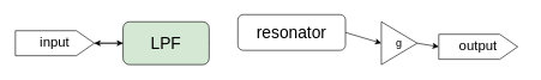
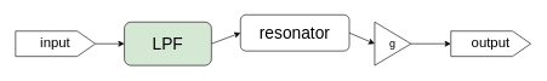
- <mxCell id="3" value="" style="endArrow=classic;html=1;rounded=0;exitX=1;exitY=0.5;exitDx=0;exitDy=0;" edge="1" parent="1" source="4" target="8"><mxGeometry width="50" height="50" relative="1" as="geometry"><mxPoint x="344" y="60" as="sourcePoint" /><mxPoint x="260" y="130" as="targetPoint" /></mxGeometry></mxCell>
+ <mxCell id="3" value="" style="endArrow=classic;html=1;rounded=0;exitX=1;exitY=0.5;exitDx=0;exitDy=0;entryX=0;entryY=0.5;entryDx=0;entryDy=0;" edge="1" parent="1" source="4" target="5"><mxGeometry width="50" height="50" relative="1" as="geometry"><mxPoint x="344" y="60" as="sourcePoint" /><mxPoint x="260" y="130" as="targetPoint" /></mxGeometry></mxCell>
- <mxCell id="6" value="&lt;font style=&quot;font-size: 15px;&quot;&gt;g&lt;/font&gt;" style="triangle;whiteSpace=wrap;html=1;" vertex="1" parent="1"><mxGeometry x="530" y="30" width="50" height="60" as="geometry" /></mxCell>
+ <mxCell id="6" value="&lt;font style=&quot;font-size: 15px;&quot;&gt;g&lt;/font&gt;" style="triangle;whiteSpace=wrap;html=1;" vertex="1" parent="1"><mxGeometry x="515" y="30" width="50" height="60" as="geometry" /></mxCell>
- <mxCell id="9" value="&lt;font style=&quot;font-size: 19px;&quot;&gt;output&lt;/font&gt;" style="html=1;shape=mxgraph.infographic.ribbonSimple;notch1=0;notch2=25;align=center;verticalAlign=middle;fontSize=14;fontStyle=0;fillColor=#FFFFFF;whiteSpace=wrap;" vertex="1" parent="1"><mxGeometry x="610" y="47.5" width="110" height="35" as="geometry" /></mxCell>
+ <mxCell id="9" value="&lt;font style=&quot;font-size: 19px;&quot;&gt;output&lt;/font&gt;" style="html=1;shape=mxgraph.infographic.ribbonSimple;notch1=0;notch2=25;align=center;verticalAlign=middle;fontSize=14;fontStyle=0;fillColor=#FFFFFF;whiteSpace=wrap;" vertex="1" parent="1"><mxGeometry x="620" y="42.5" width="110" height="35" as="geometry" /></mxCell>
